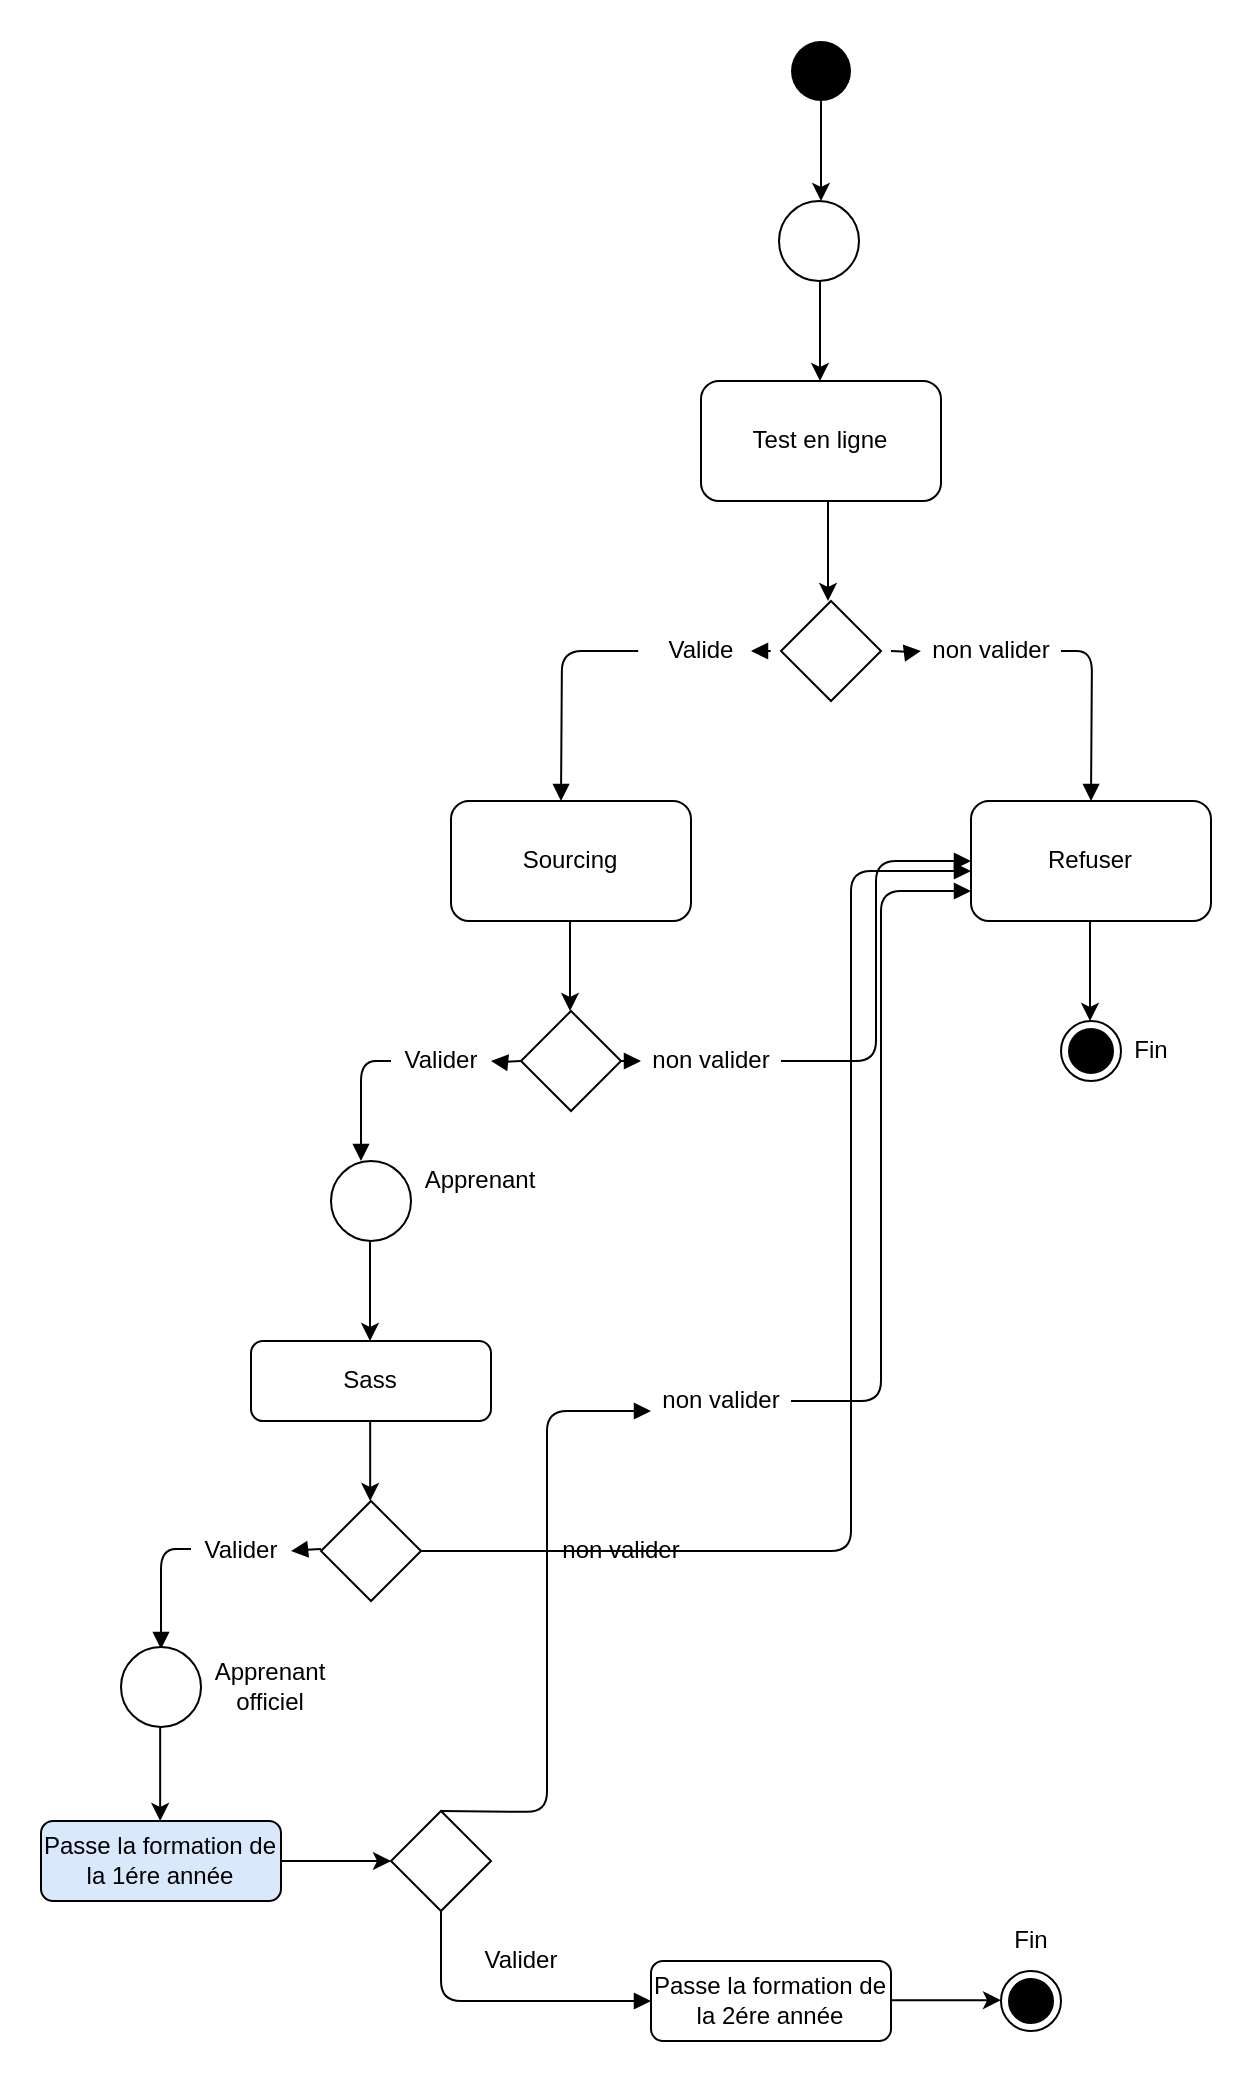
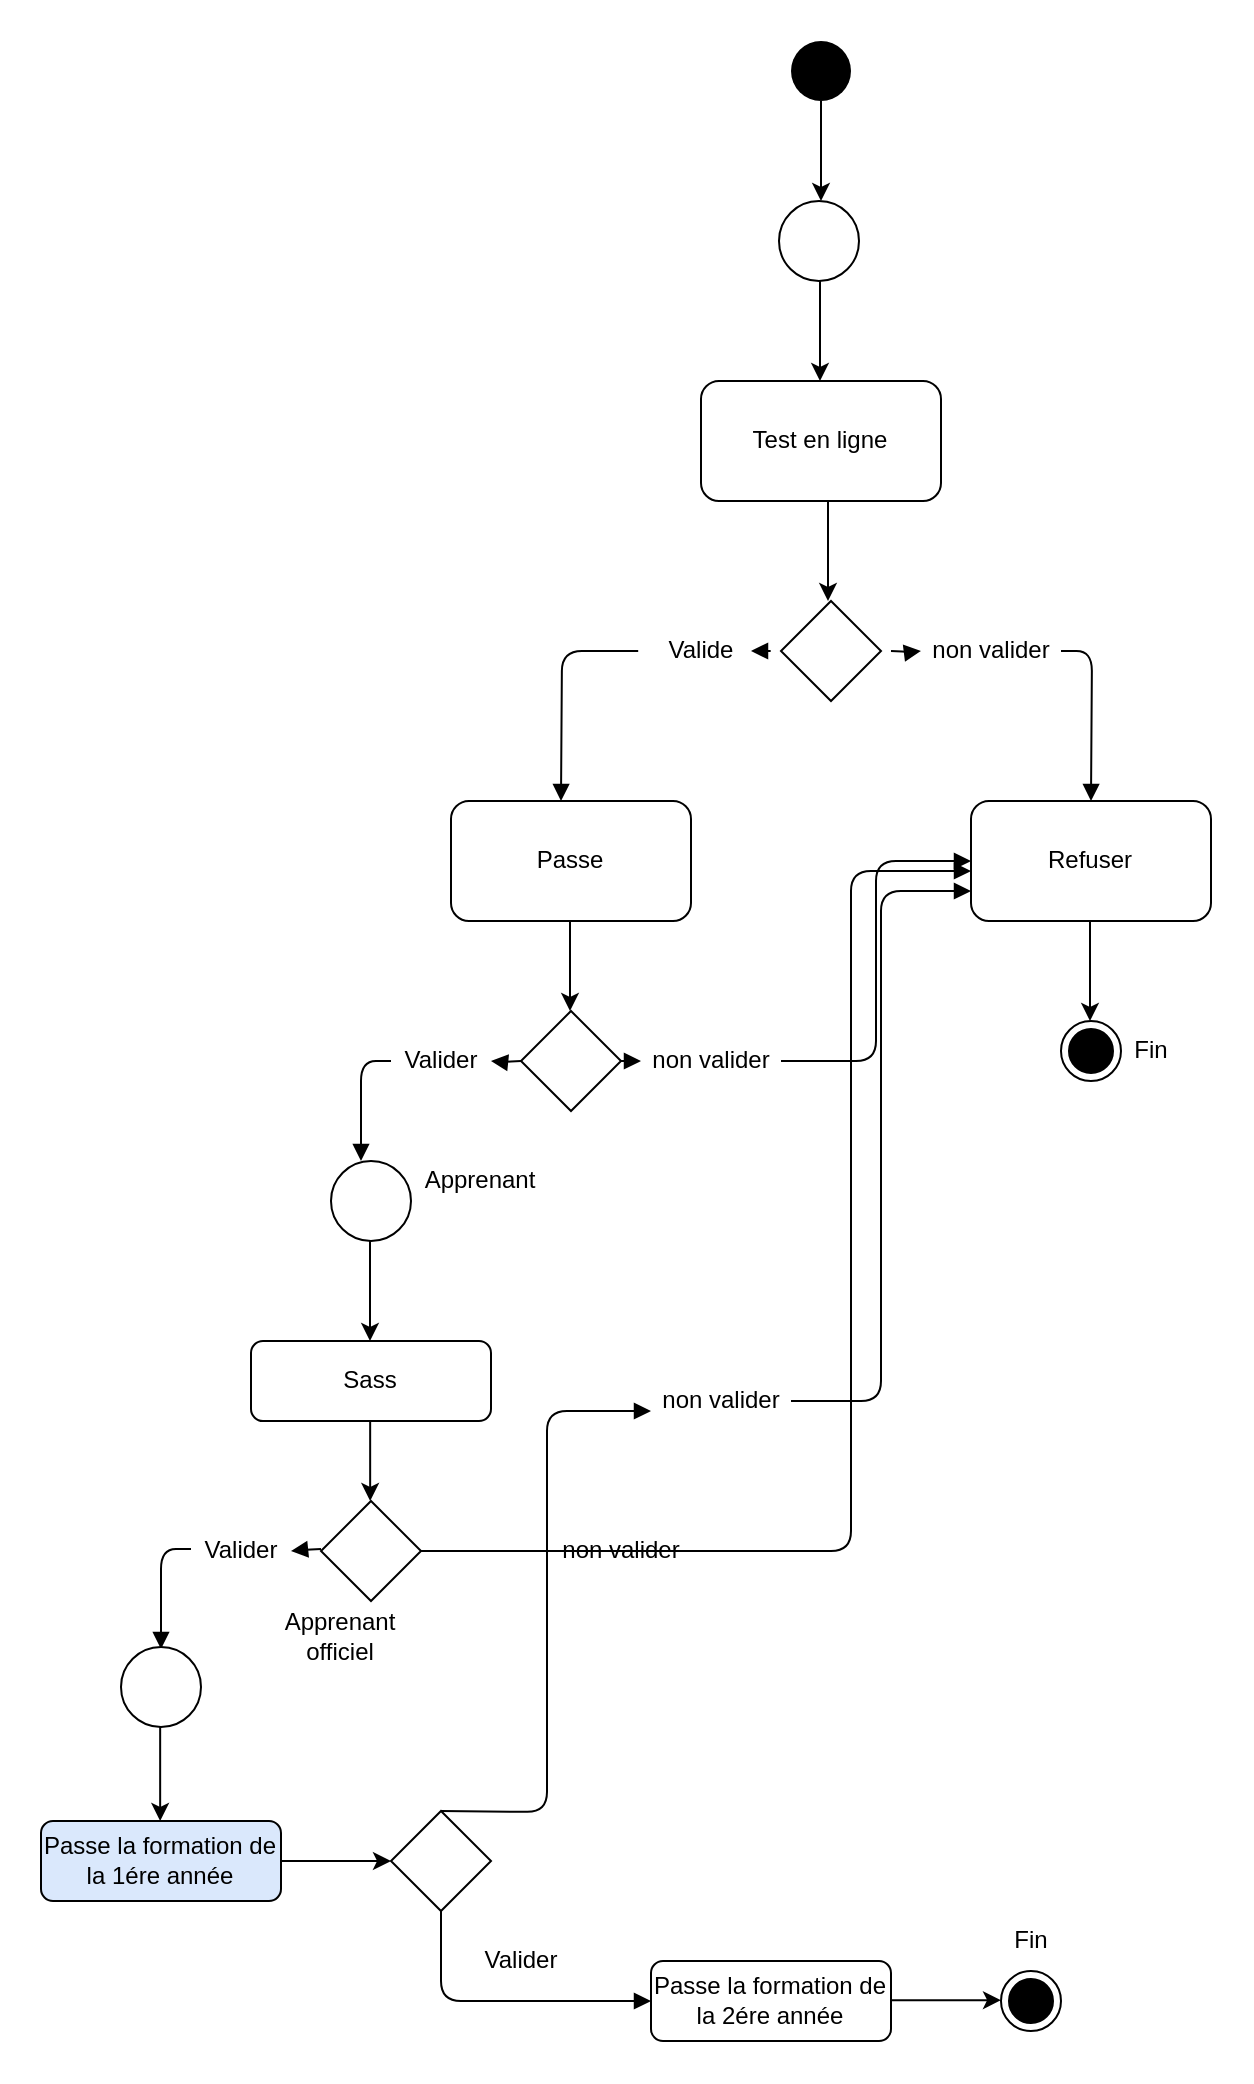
- <mxCell id="15" value="Sourcing" style="rounded=1;whiteSpace=wrap;html=1;" vertex="1" parent="1"><mxGeometry x="225" y="400" width="120" height="60" as="geometry" /></mxCell>
+ <mxCell id="15" value="Passe" style="rounded=1;whiteSpace=wrap;html=1;" vertex="1" parent="1"><mxGeometry x="225" y="400" width="120" height="60" as="geometry" /></mxCell>
- <mxCell id="30" value="Apprenant officiel" style="text;html=1;strokeColor=none;fillColor=none;align=center;verticalAlign=middle;whiteSpace=wrap;rounded=0;" vertex="1" parent="1"><mxGeometry x="115" y="833" width="40" height="20" as="geometry" /></mxCell>
+ <mxCell id="30" value="Apprenant officiel" style="text;html=1;strokeColor=none;fillColor=none;align=center;verticalAlign=middle;whiteSpace=wrap;rounded=0;" vertex="1" parent="1"><mxGeometry x="150" y="808" width="40" height="20" as="geometry" /></mxCell>
